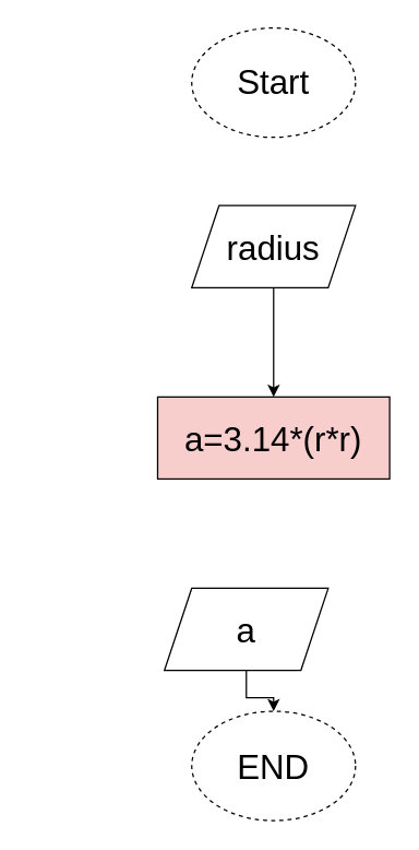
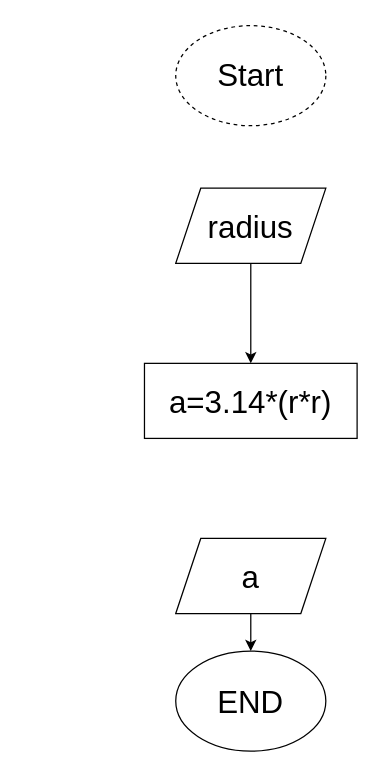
- <mxCell id="10" value="a=3.14*(r*r)" style="whiteSpace=wrap;html=1;fontSize=25;fillColor=#f8cecc;" vertex="1" parent="1"><mxGeometry x="115" y="290" width="170" height="60" as="geometry" /></mxCell>
+ <mxCell id="10" value="a=3.14*(r*r)" style="whiteSpace=wrap;html=1;fontSize=25;" vertex="1" parent="1"><mxGeometry x="115" y="290" width="170" height="60" as="geometry" /></mxCell>
- <mxCell id="12" value="a" style="shape=parallelogram;perimeter=parallelogramPerimeter;whiteSpace=wrap;html=1;fixedSize=1;fontSize=25;" vertex="1" parent="1"><mxGeometry x="120" y="430" width="120" height="60" as="geometry" /></mxCell>
+ <mxCell id="12" value="a" style="shape=parallelogram;perimeter=parallelogramPerimeter;whiteSpace=wrap;html=1;fixedSize=1;fontSize=25;" vertex="1" parent="1"><mxGeometry x="140" y="430" width="120" height="60" as="geometry" /></mxCell>
- <mxCell id="13" value="END" style="ellipse;whiteSpace=wrap;html=1;fontSize=25;dashed=1;" vertex="1" parent="1"><mxGeometry x="140" y="520" width="120" height="80" as="geometry" /></mxCell>
+ <mxCell id="13" value="END" style="ellipse;whiteSpace=wrap;html=1;fontSize=25;" vertex="1" parent="1"><mxGeometry x="140" y="520" width="120" height="80" as="geometry" /></mxCell>
